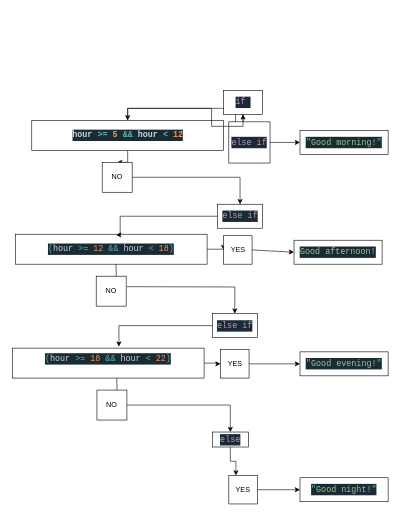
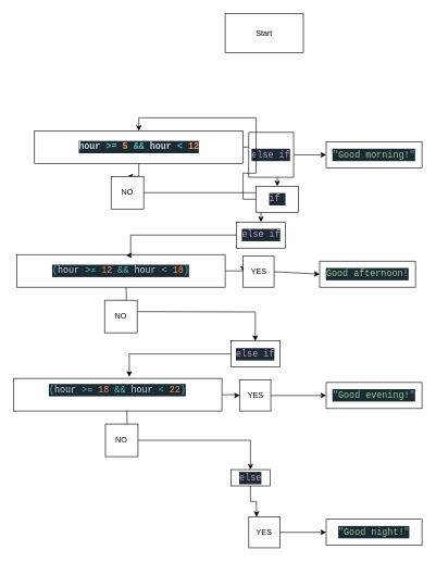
+ <mxCell id="2" value="&lt;span class=&quot;hljs-keyword&quot;&gt;Start&lt;/span&gt;" style="rounded=0;whiteSpace=wrap;html=1;" vertex="1" parent="1"><mxGeometry x="345" width="120" height="60" as="geometry" y="20" /></mxCell>
- <mxCell id="12" value="&lt;div style=&quot;color: #cdd3de;background-color: #1b2b34;font-family: Consolas, 'Courier New', monospace;font-weight: normal;font-size: 14px;line-height: 19px;white-space: pre;&quot;&gt;&lt;div&gt;&lt;span style=&quot;color: #c594c5;&quot;&gt;if&lt;/span&gt;&lt;span style=&quot;color: #cdd3de;&quot;&gt; &lt;/span&gt;&lt;/div&gt;&lt;/div&gt;" style="rounded=0;whiteSpace=wrap;html=1;" vertex="1" parent="1"><mxGeometry x="372.5" y="150" width="65" height="40" as="geometry" /></mxCell>
+ <mxCell id="12" value="&lt;div style=&quot;color: #cdd3de;background-color: #1b2b34;font-family: Consolas, 'Courier New', monospace;font-weight: normal;font-size: 14px;line-height: 19px;white-space: pre;&quot;&gt;&lt;div&gt;&lt;span style=&quot;color: #c594c5;&quot;&gt;if&lt;/span&gt;&lt;span style=&quot;color: #cdd3de;&quot;&gt; &lt;/span&gt;&lt;/div&gt;&lt;/div&gt;" style="rounded=0;whiteSpace=wrap;html=1;" vertex="1" parent="1"><mxGeometry x="392.5" y="285" width="65" height="40" as="geometry" /></mxCell>
